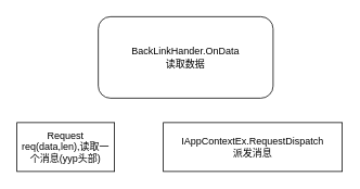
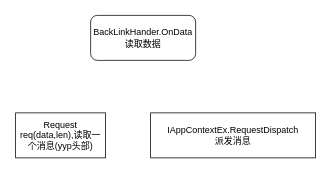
- <mxCell id="2" value="BackLinkHander.OnData&lt;br&gt;读取数据" style="rounded=1;whiteSpace=wrap;html=1;" vertex="1" parent="1"><mxGeometry x="120" y="20" width="215" height="100" as="geometry" /></mxCell>
+ <mxCell id="2" value="BackLinkHander.OnData&lt;br&gt;读取数据" style="rounded=1;whiteSpace=wrap;html=1;" vertex="1" parent="1"><mxGeometry x="120" y="20" width="140" height="60" as="geometry" /></mxCell>
